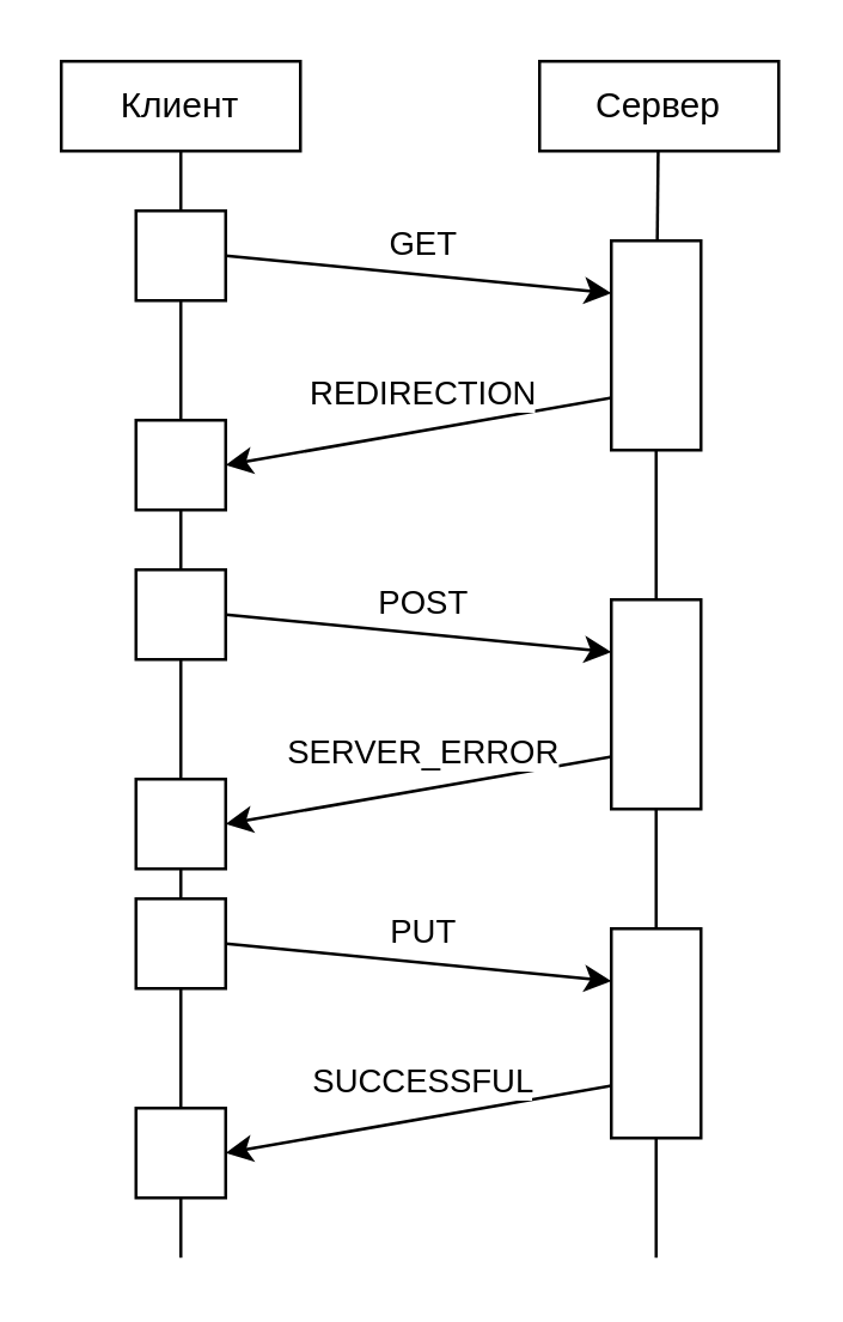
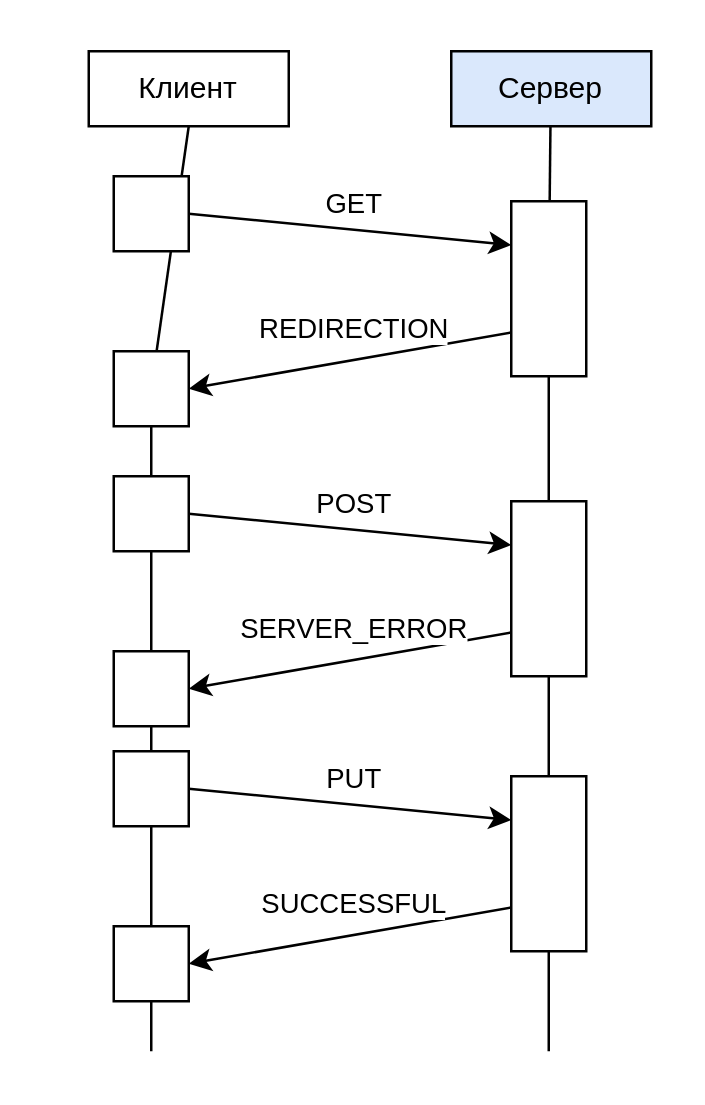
- <mxCell id="2" value="Клиент" style="rounded=0;whiteSpace=wrap;html=1;" vertex="1" parent="1"><mxGeometry x="20" y="20" width="80" height="30" as="geometry" /></mxCell>
+ <mxCell id="2" value="Клиент" style="rounded=0;whiteSpace=wrap;html=1;" vertex="1" parent="1"><mxGeometry x="35" y="20" width="80" height="30" as="geometry" /></mxCell>
- <mxCell id="3" value="Сервер" style="rounded=0;whiteSpace=wrap;html=1;" vertex="1" parent="1"><mxGeometry x="180" y="20" width="80" height="30" as="geometry" /></mxCell>
+ <mxCell id="3" value="Сервер" style="rounded=0;whiteSpace=wrap;html=1;fillColor=#dae8fc;" vertex="1" parent="1"><mxGeometry x="180" y="20" width="80" height="30" as="geometry" /></mxCell>
